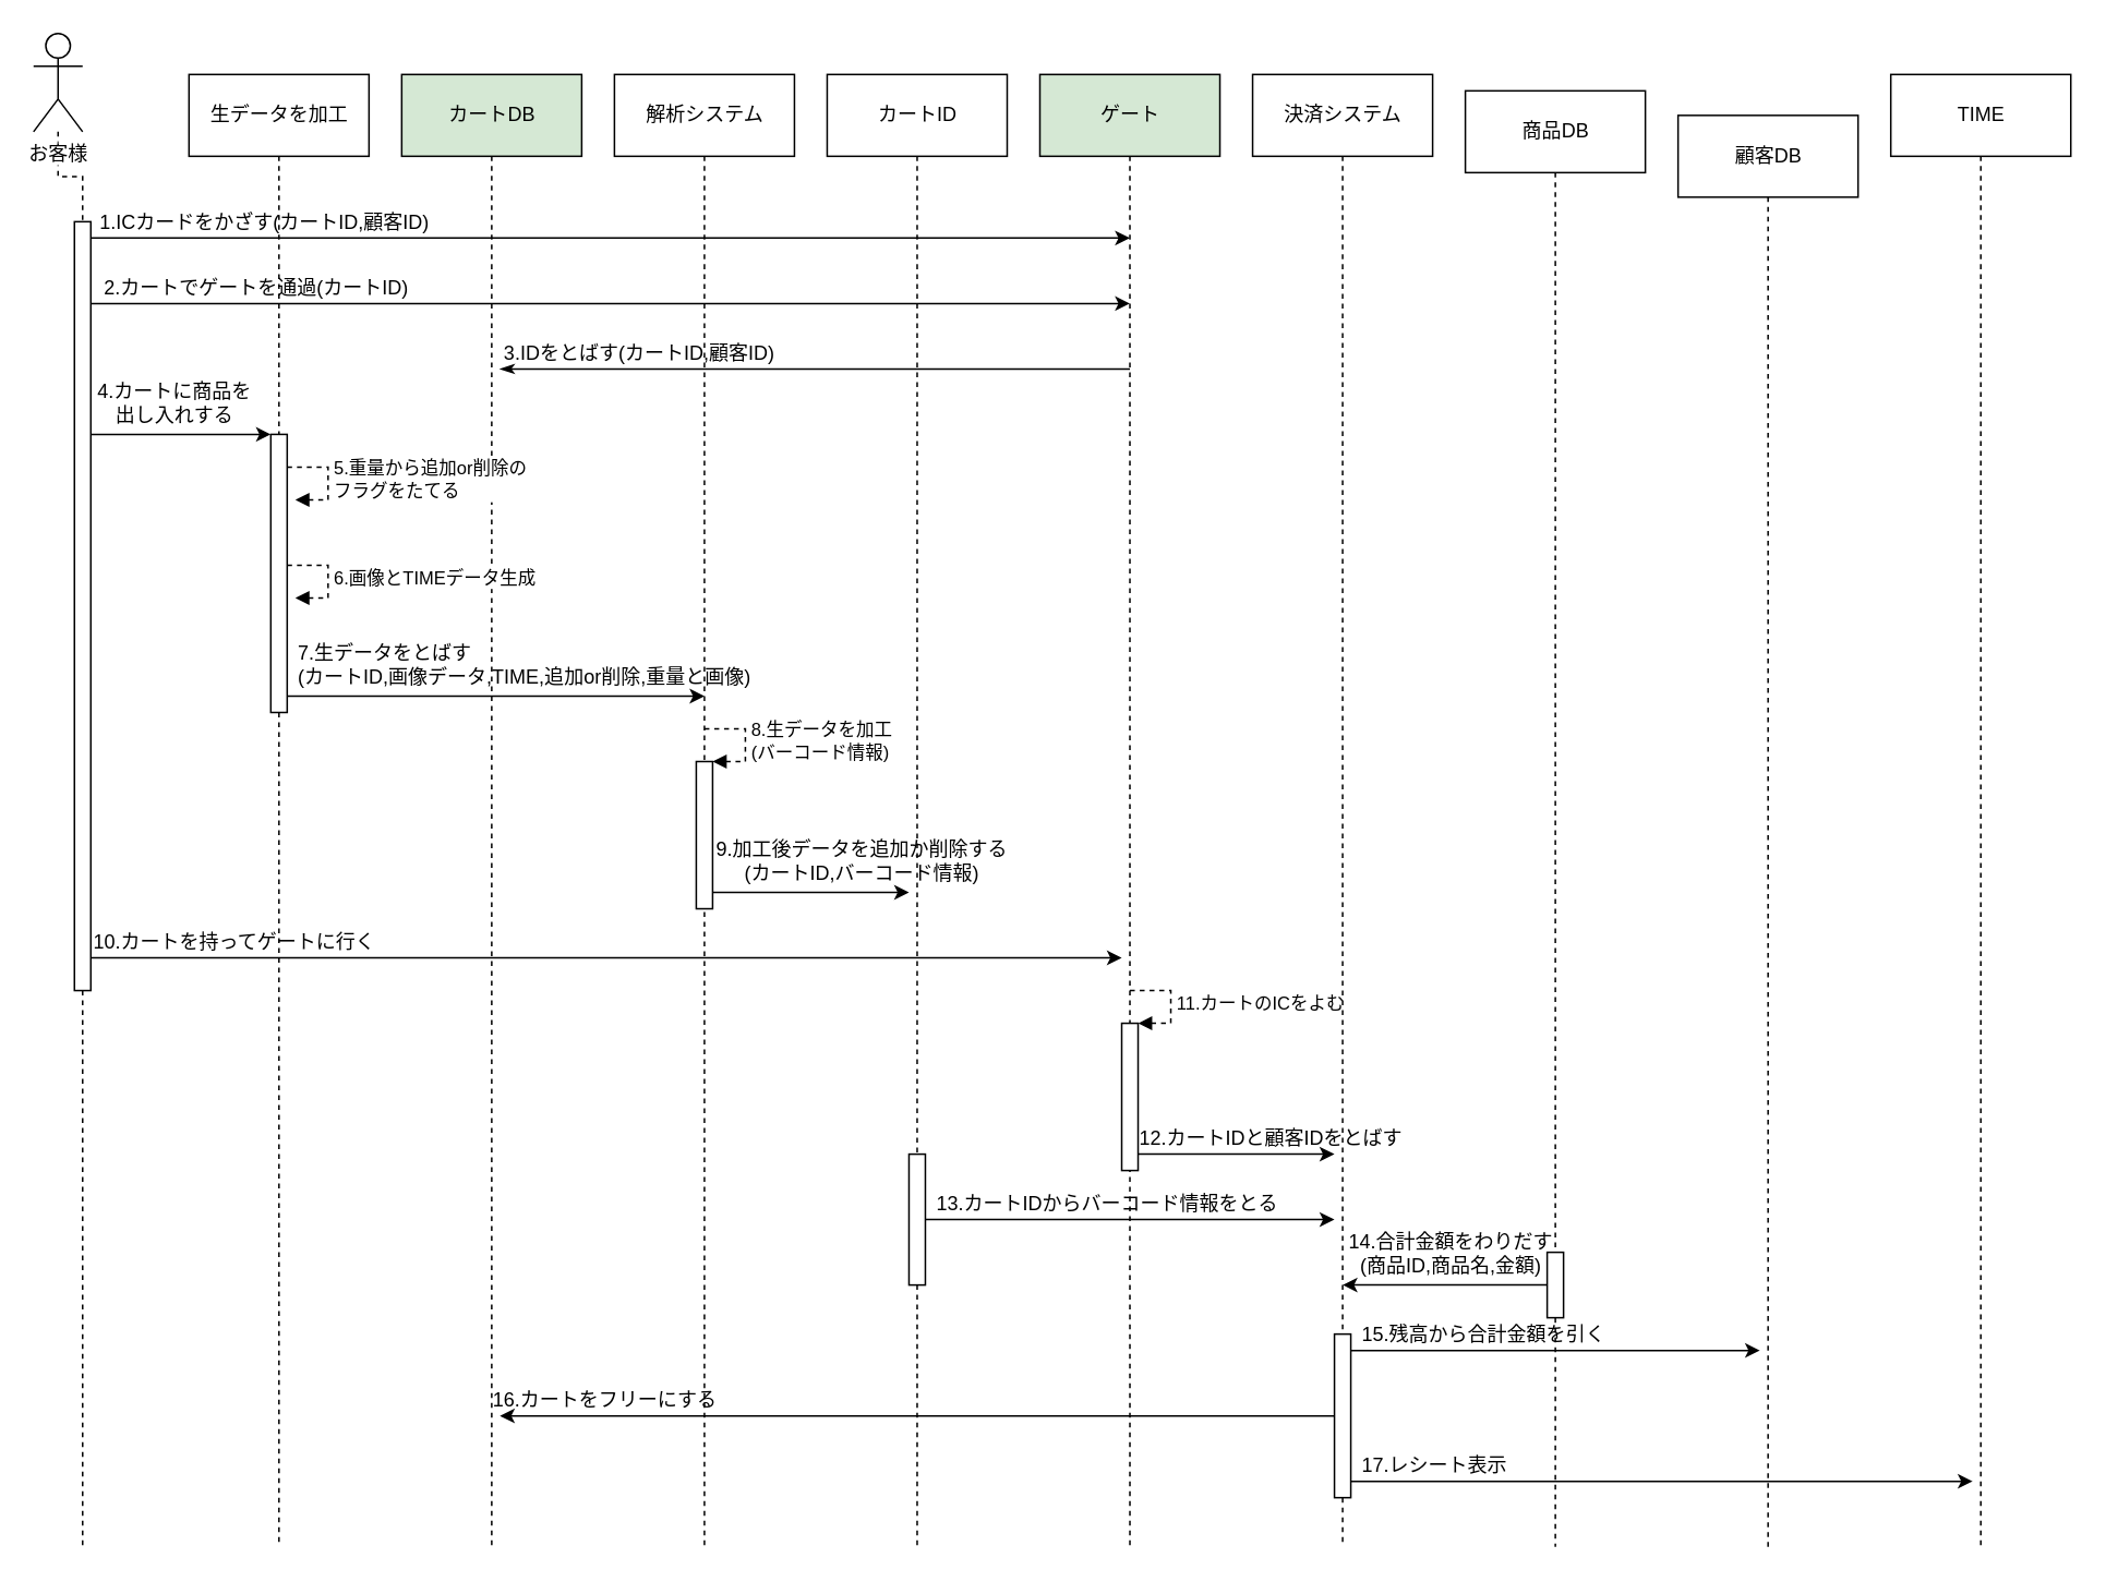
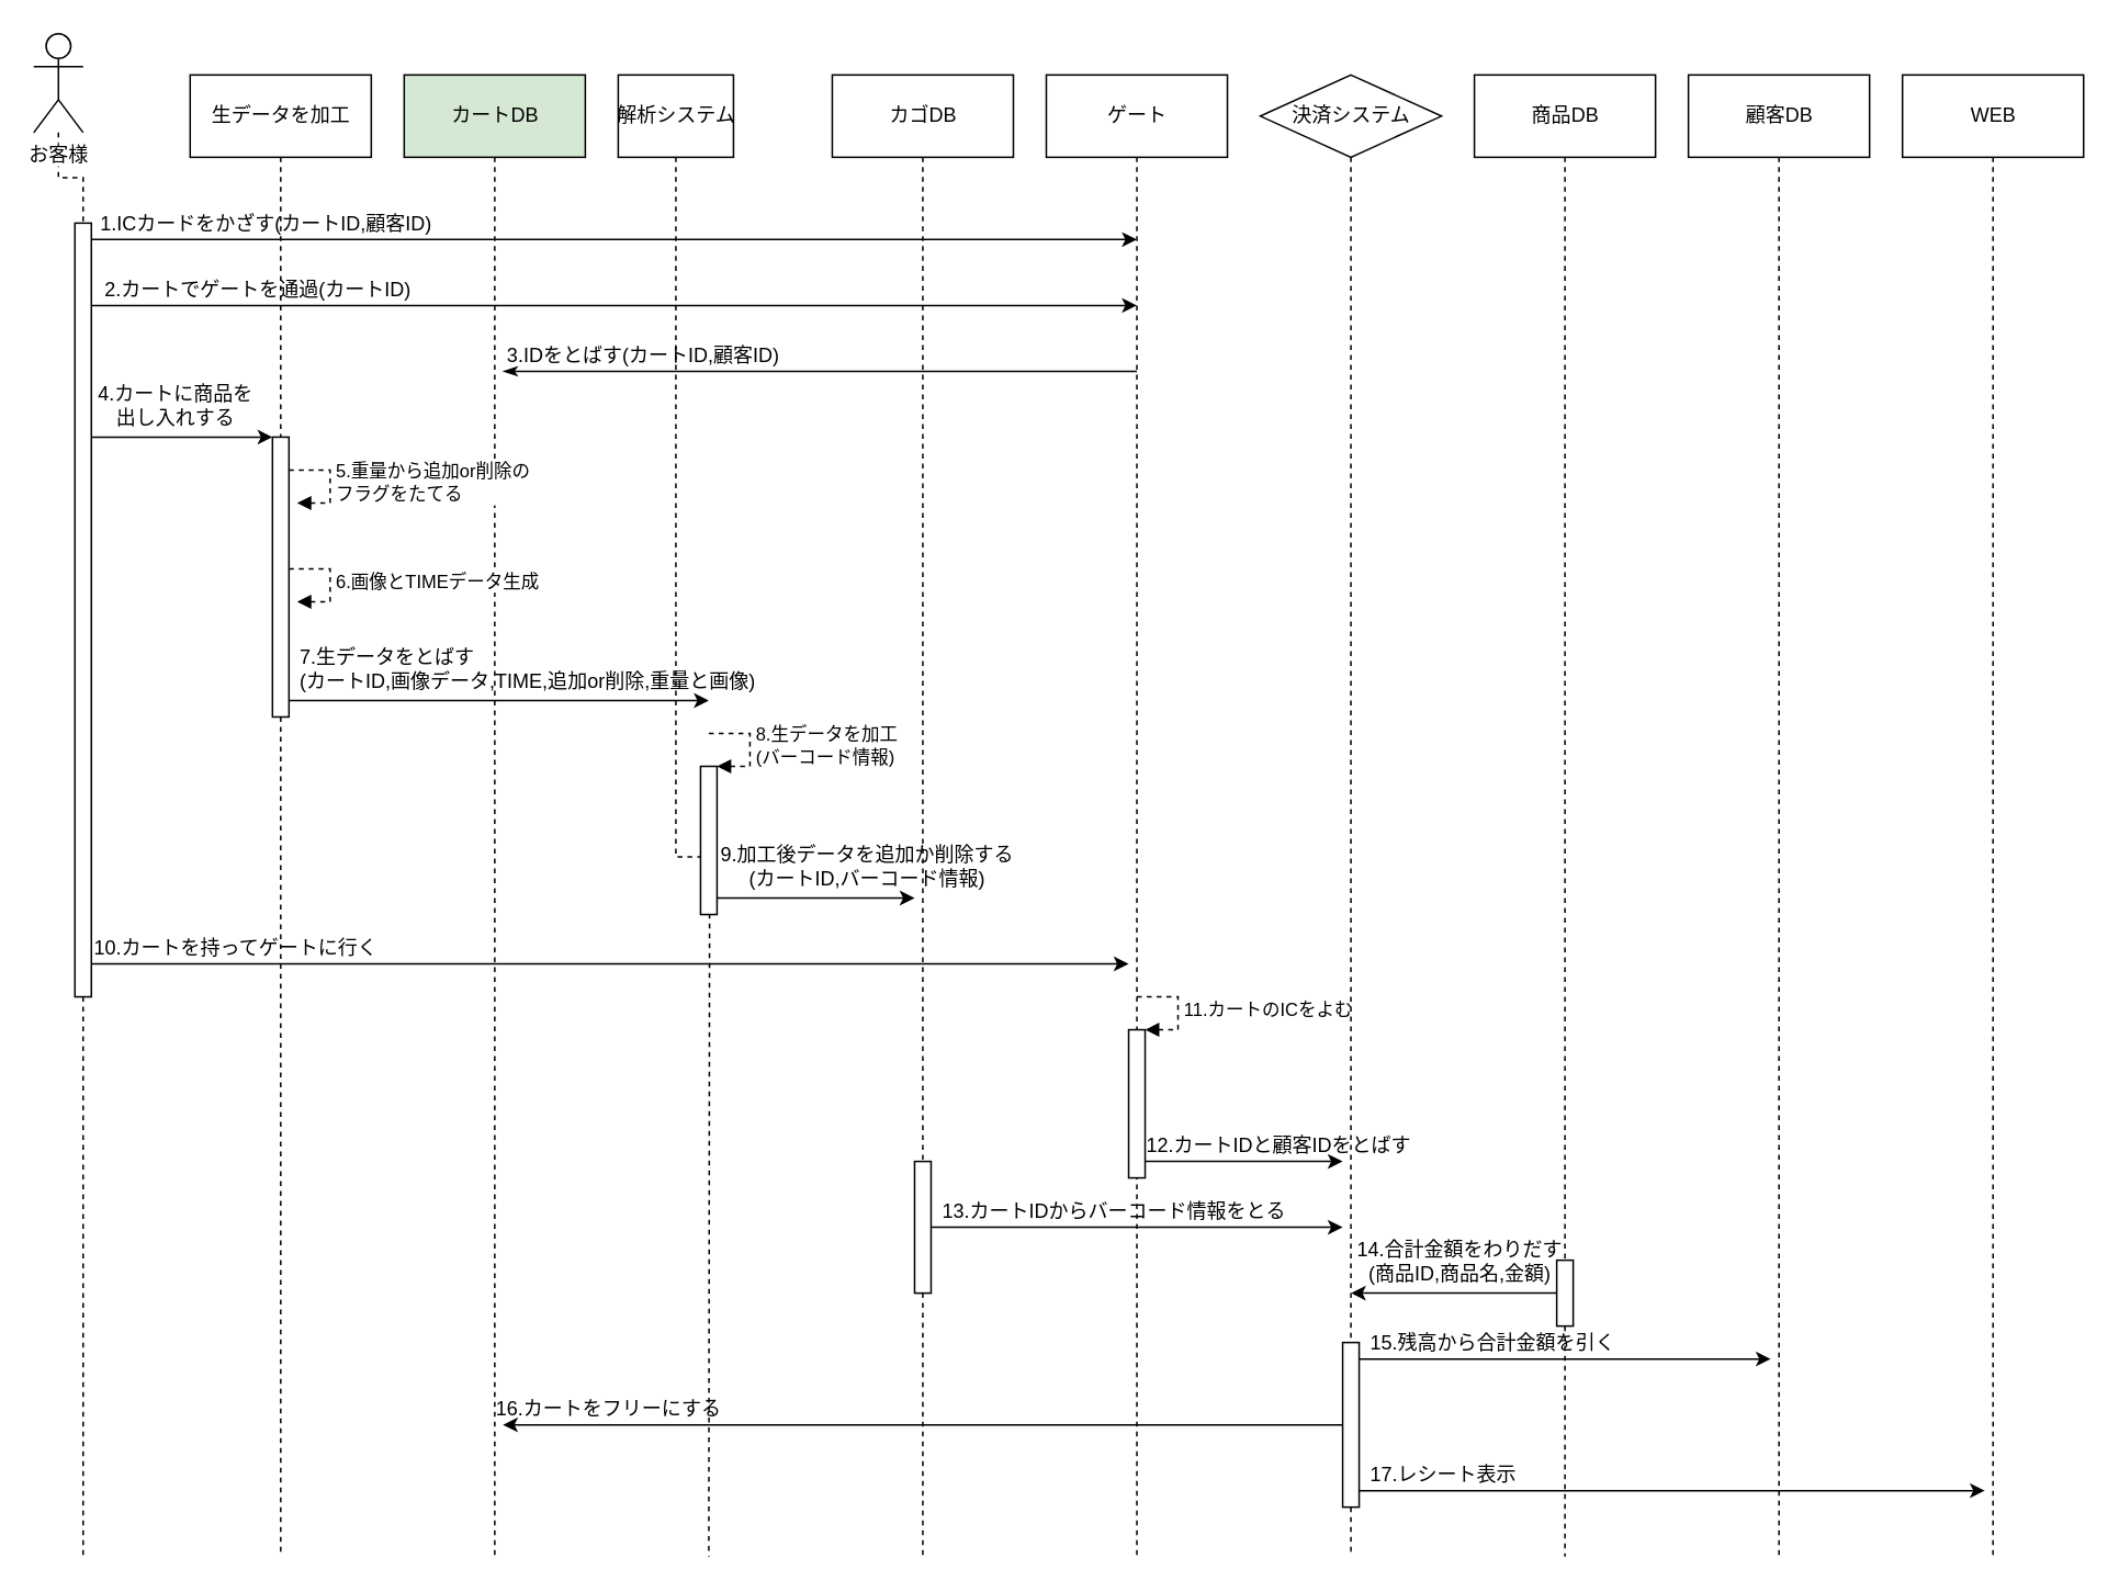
- <mxCell id="16" value="解析システム" style="html=1;" vertex="1" parent="1"><mxGeometry x="375" y="45" width="110" height="50" as="geometry" /></mxCell>
+ <mxCell id="16" value="解析システム" style="html=1;" vertex="1" parent="1"><mxGeometry x="375" y="45" width="70" height="50" as="geometry" /></mxCell>
- <mxCell id="23" value="カートID" style="html=1;" vertex="1" parent="1"><mxGeometry x="505" y="45" width="110" height="50" as="geometry" /></mxCell>
+ <mxCell id="23" value="カゴDB" style="html=1;" vertex="1" parent="1"><mxGeometry x="505" y="45" width="110" height="50" as="geometry" /></mxCell>
- <mxCell id="27" value="ゲート" style="html=1;fillColor=#d5e8d4;" vertex="1" parent="1"><mxGeometry x="635" y="45" width="110" height="50" as="geometry" /></mxCell>
+ <mxCell id="27" value="ゲート" style="html=1;" vertex="1" parent="1"><mxGeometry x="635" y="45" width="110" height="50" as="geometry" /></mxCell>
- <mxCell id="32" value="決済システム" style="html=1;" vertex="1" parent="1"><mxGeometry x="765" y="45" width="110" height="50" as="geometry" /></mxCell>
+ <mxCell id="32" value="決済システム" style="rhombus;html=1;" vertex="1" parent="1"><mxGeometry x="765" y="45" width="110" height="50" as="geometry" /></mxCell>
- <mxCell id="48" value="TIME" style="html=1;" vertex="1" parent="1"><mxGeometry x="1155" y="45" width="110" height="50" as="geometry" /></mxCell>
+ <mxCell id="48" value="WEB" style="html=1;" vertex="1" parent="1"><mxGeometry x="1155" y="45" width="110" height="50" as="geometry" /></mxCell>
- <mxCell id="38" value="商品DB" style="html=1;" vertex="1" parent="1"><mxGeometry x="895" y="55" width="110" height="50" as="geometry" /></mxCell>
+ <mxCell id="38" value="商品DB" style="html=1;" vertex="1" parent="1"><mxGeometry x="895" y="45" width="110" height="50" as="geometry" /></mxCell>
- <mxCell id="42" value="顧客DB" style="html=1;" vertex="1" parent="1"><mxGeometry x="1025" y="70" width="110" height="50" as="geometry" /></mxCell>
+ <mxCell id="42" value="顧客DB" style="html=1;" vertex="1" parent="1"><mxGeometry x="1025" y="45" width="110" height="50" as="geometry" /></mxCell>
